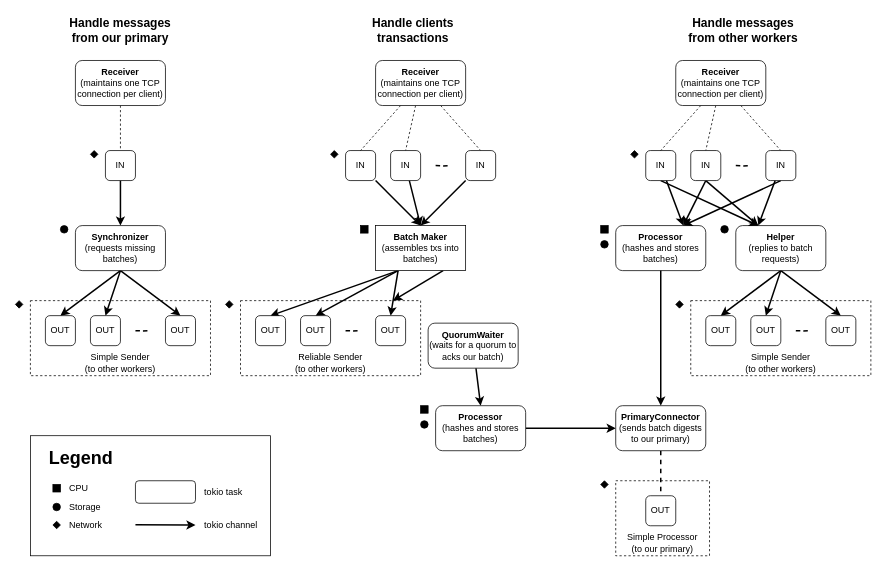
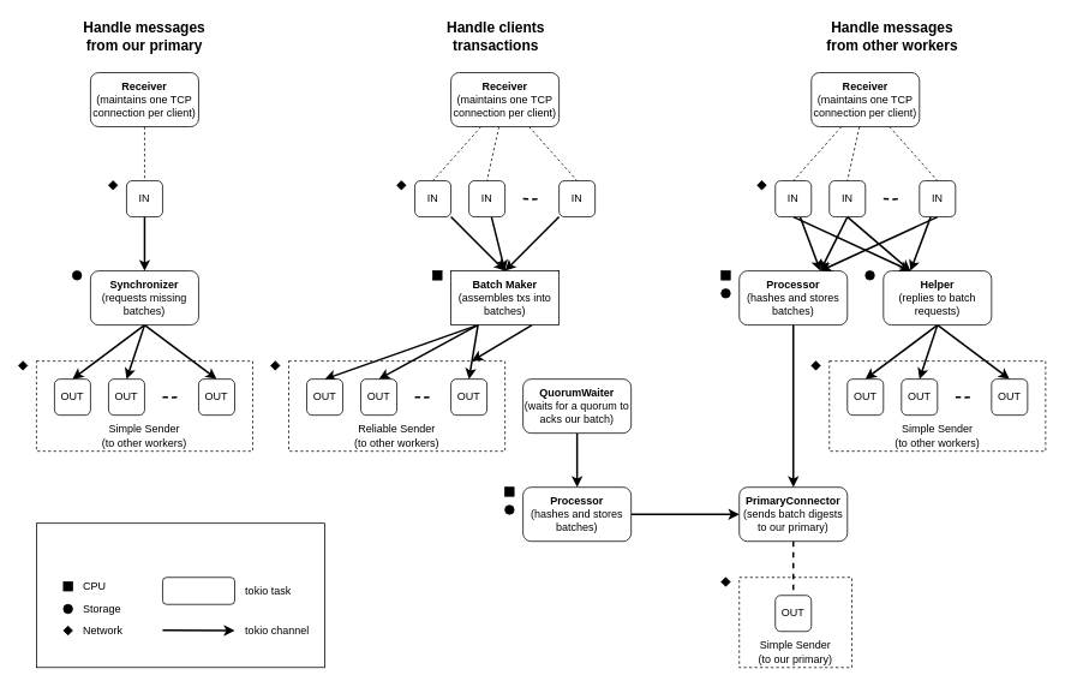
- <mxCell id="14" value="&lt;b&gt;QuorumWaiter&lt;/b&gt;&lt;br&gt;(waits for a quorum to acks our batch)" style="rounded=1;whiteSpace=wrap;html=1;" parent="1" vertex="1"><mxGeometry x="570" y="430" width="120" height="60" as="geometry" /></mxCell>
+ <mxCell id="14" value="&lt;b&gt;QuorumWaiter&lt;/b&gt;&lt;br&gt;(waits for a quorum to acks our batch)" style="rounded=1;whiteSpace=wrap;html=1;" parent="1" vertex="1"><mxGeometry x="580" y="420" width="120" height="60" as="geometry" /></mxCell>
- <mxCell id="3" value="&lt;p style=&quot;line-height: 130%&quot;&gt;&lt;/p&gt;&lt;h1&gt;Legend&lt;br&gt;&lt;/h1&gt;&lt;p&gt;&lt;/p&gt;" style="text;html=1;strokeColor=none;fillColor=none;spacing=5;spacingTop=-20;whiteSpace=wrap;overflow=hidden;rounded=0;align=left;" parent="1" vertex="1"><mxGeometry x="60" y="590" width="280" height="40" as="geometry" /></mxCell>
- <mxCell id="7" value="Simple Processor&lt;br&gt;(to our primary)" style="rounded=0;whiteSpace=wrap;html=1;fillColor=none;verticalAlign=bottom;dashed=1;" parent="1" vertex="1"><mxGeometry x="820" y="640" width="125" height="100" as="geometry" /></mxCell>
+ <mxCell id="7" value="Simple Sender&lt;br&gt;(to our primary)" style="rounded=0;whiteSpace=wrap;html=1;fillColor=none;verticalAlign=bottom;dashed=1;" parent="1" vertex="1"><mxGeometry x="820" y="640" width="125" height="100" as="geometry" /></mxCell>
